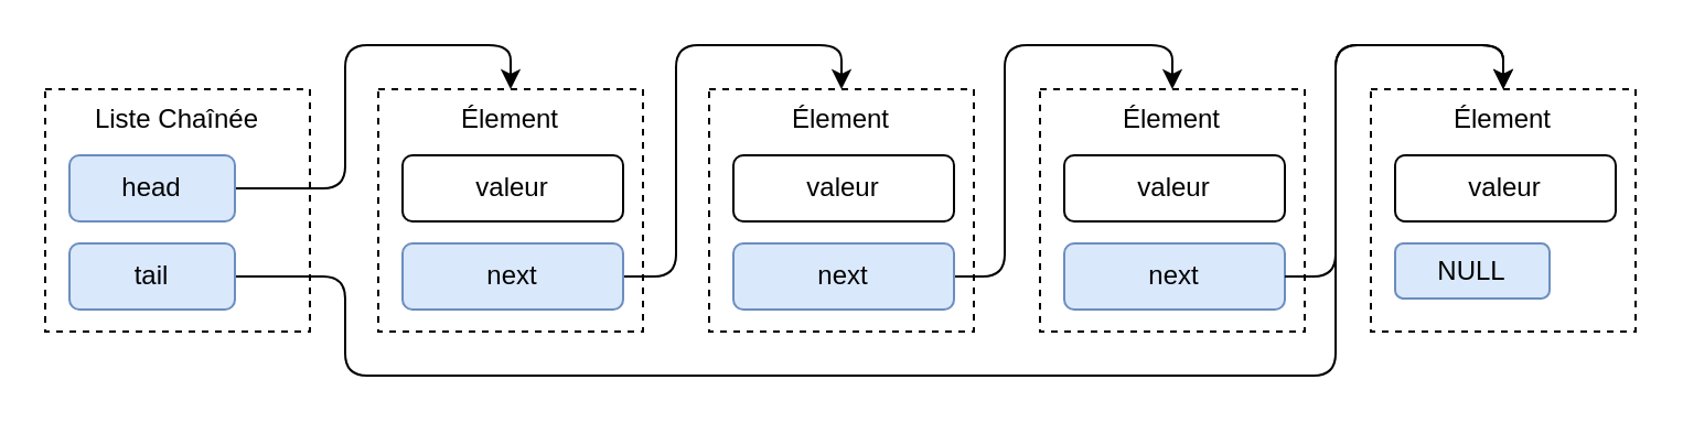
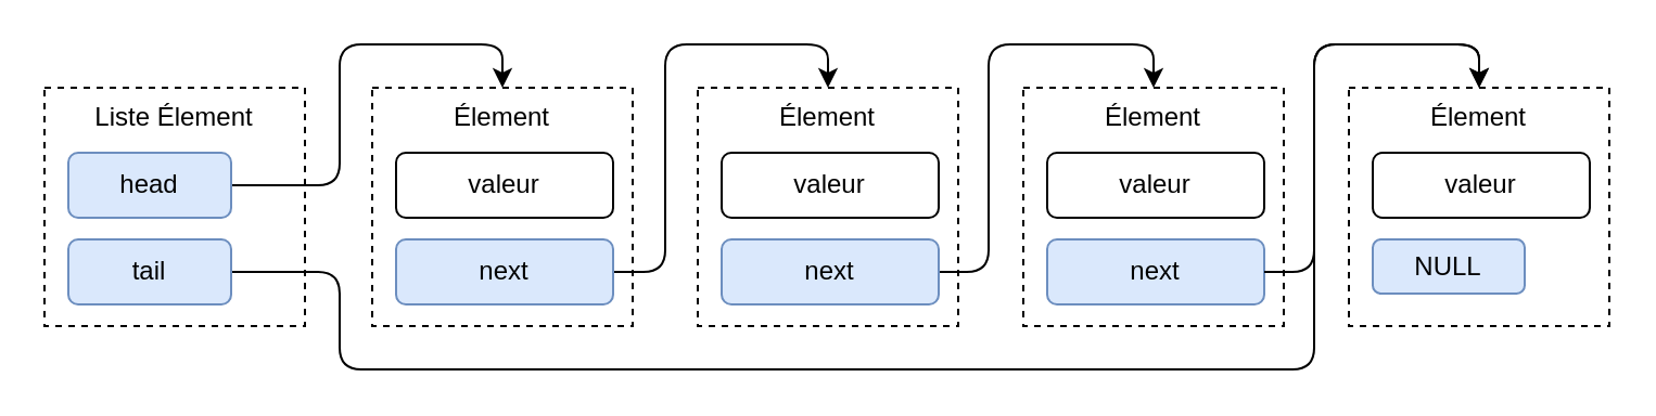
- <mxCell id="2" value="Liste Chaînée" style="rounded=0;whiteSpace=wrap;html=1;verticalAlign=top;dashed=1;" vertex="1" parent="1"><mxGeometry x="20" y="40" width="120" height="110" as="geometry" /></mxCell>
+ <mxCell id="2" value="Liste Élement" style="rounded=0;whiteSpace=wrap;html=1;verticalAlign=top;dashed=1;" vertex="1" parent="1"><mxGeometry x="20" y="40" width="120" height="110" as="geometry" /></mxCell>
